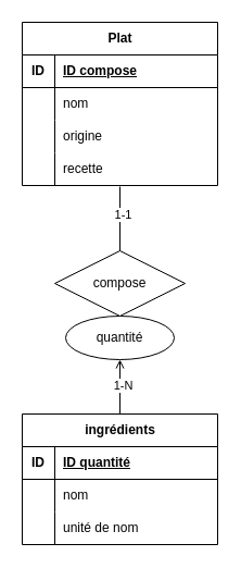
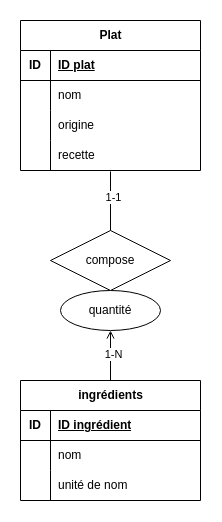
- <mxCell id="5" value="ID compose" style="shape=partialRectangle;connectable=0;fillColor=none;top=0;left=0;bottom=0;right=0;align=left;spacingLeft=6;fontStyle=5;overflow=hidden;whiteSpace=wrap;html=1;" vertex="1" parent="3"><mxGeometry x="30" width="150" height="30" as="geometry"><mxRectangle width="150" height="30" as="alternateBounds" /></mxGeometry></mxCell>
+ <mxCell id="5" value="ID plat" style="shape=partialRectangle;connectable=0;fillColor=none;top=0;left=0;bottom=0;right=0;align=left;spacingLeft=6;fontStyle=5;overflow=hidden;whiteSpace=wrap;html=1;" vertex="1" parent="3"><mxGeometry x="30" width="150" height="30" as="geometry"><mxRectangle width="150" height="30" as="alternateBounds" /></mxGeometry></mxCell>
- <mxCell id="18" value="ID quantité" style="shape=partialRectangle;connectable=0;fillColor=none;top=0;left=0;bottom=0;right=0;align=left;spacingLeft=6;fontStyle=5;overflow=hidden;whiteSpace=wrap;html=1;" vertex="1" parent="16"><mxGeometry x="30" width="150" height="30" as="geometry"><mxRectangle width="150" height="30" as="alternateBounds" /></mxGeometry></mxCell>
+ <mxCell id="18" value="ID ingrédient" style="shape=partialRectangle;connectable=0;fillColor=none;top=0;left=0;bottom=0;right=0;align=left;spacingLeft=6;fontStyle=5;overflow=hidden;whiteSpace=wrap;html=1;" vertex="1" parent="16"><mxGeometry x="30" width="150" height="30" as="geometry"><mxRectangle width="150" height="30" as="alternateBounds" /></mxGeometry></mxCell>
